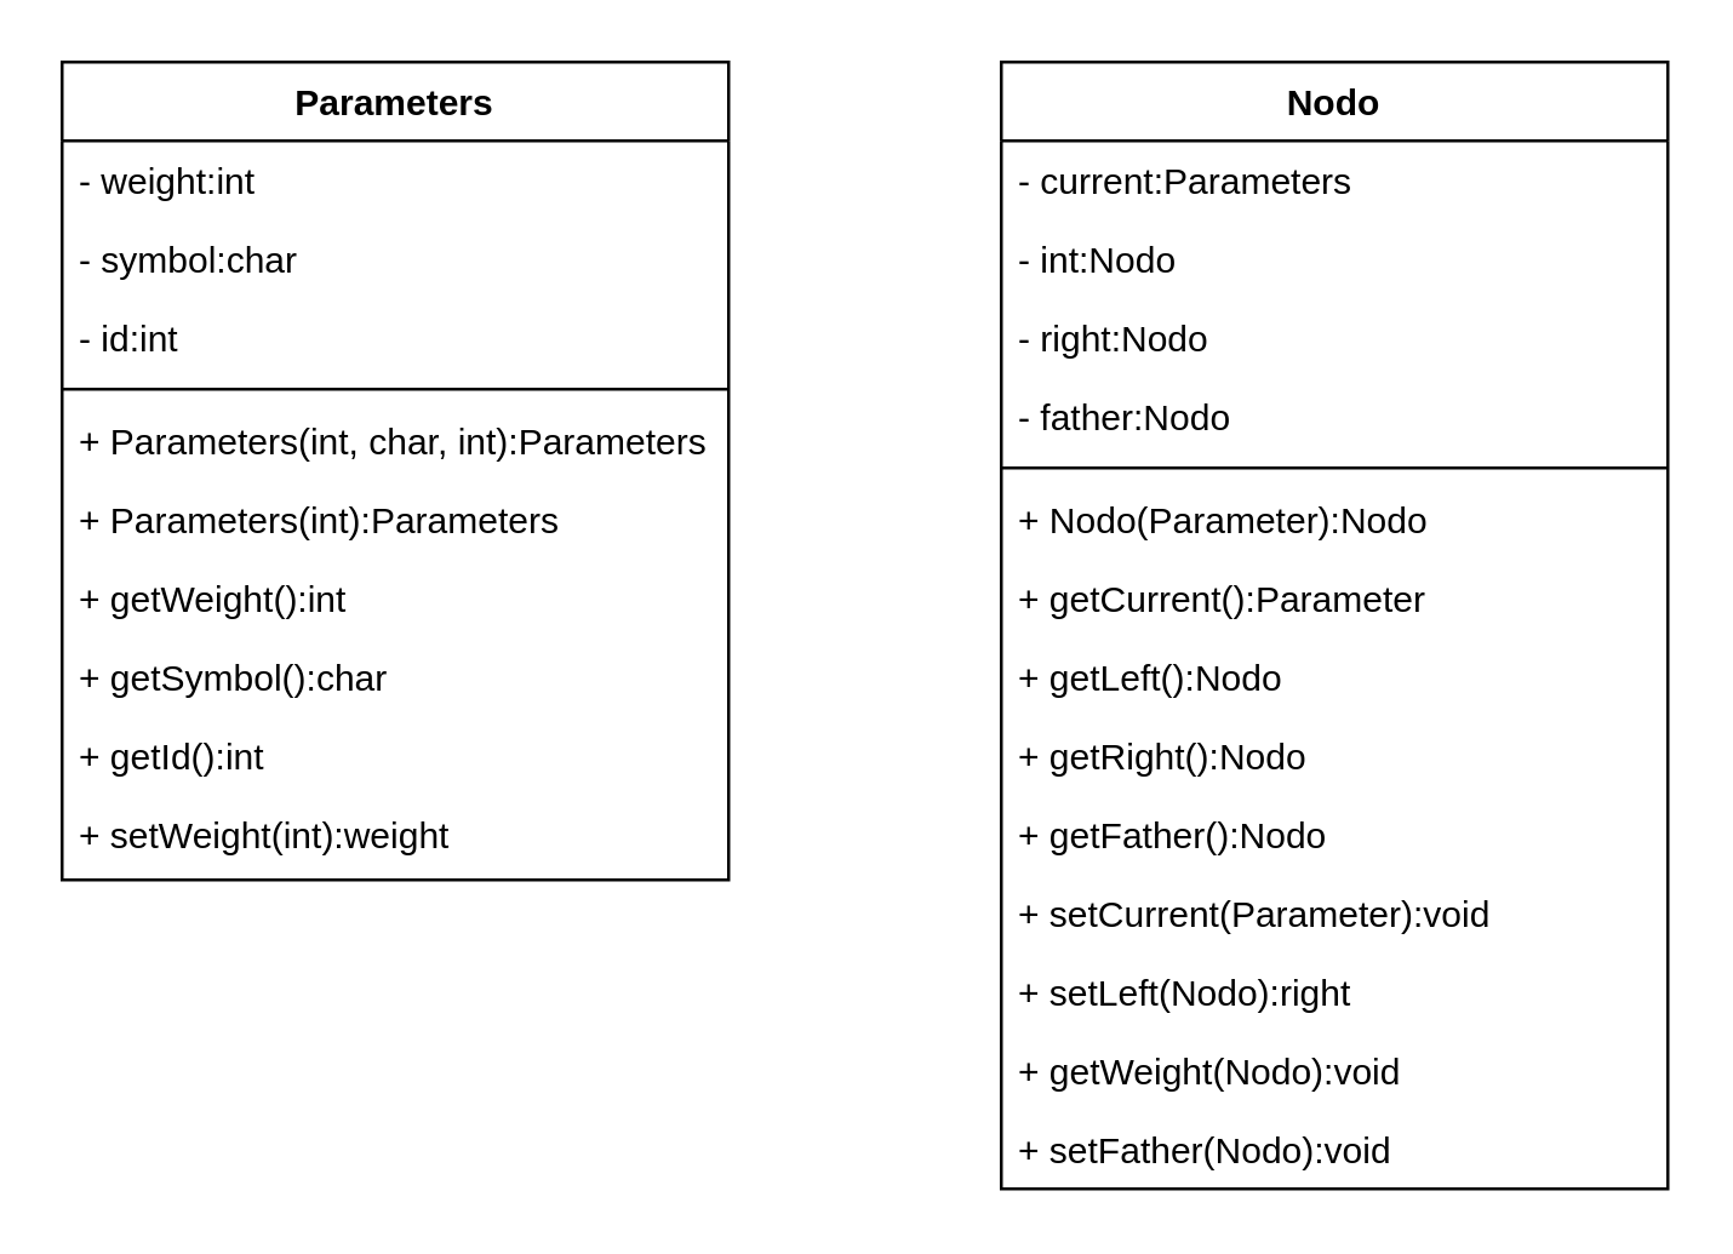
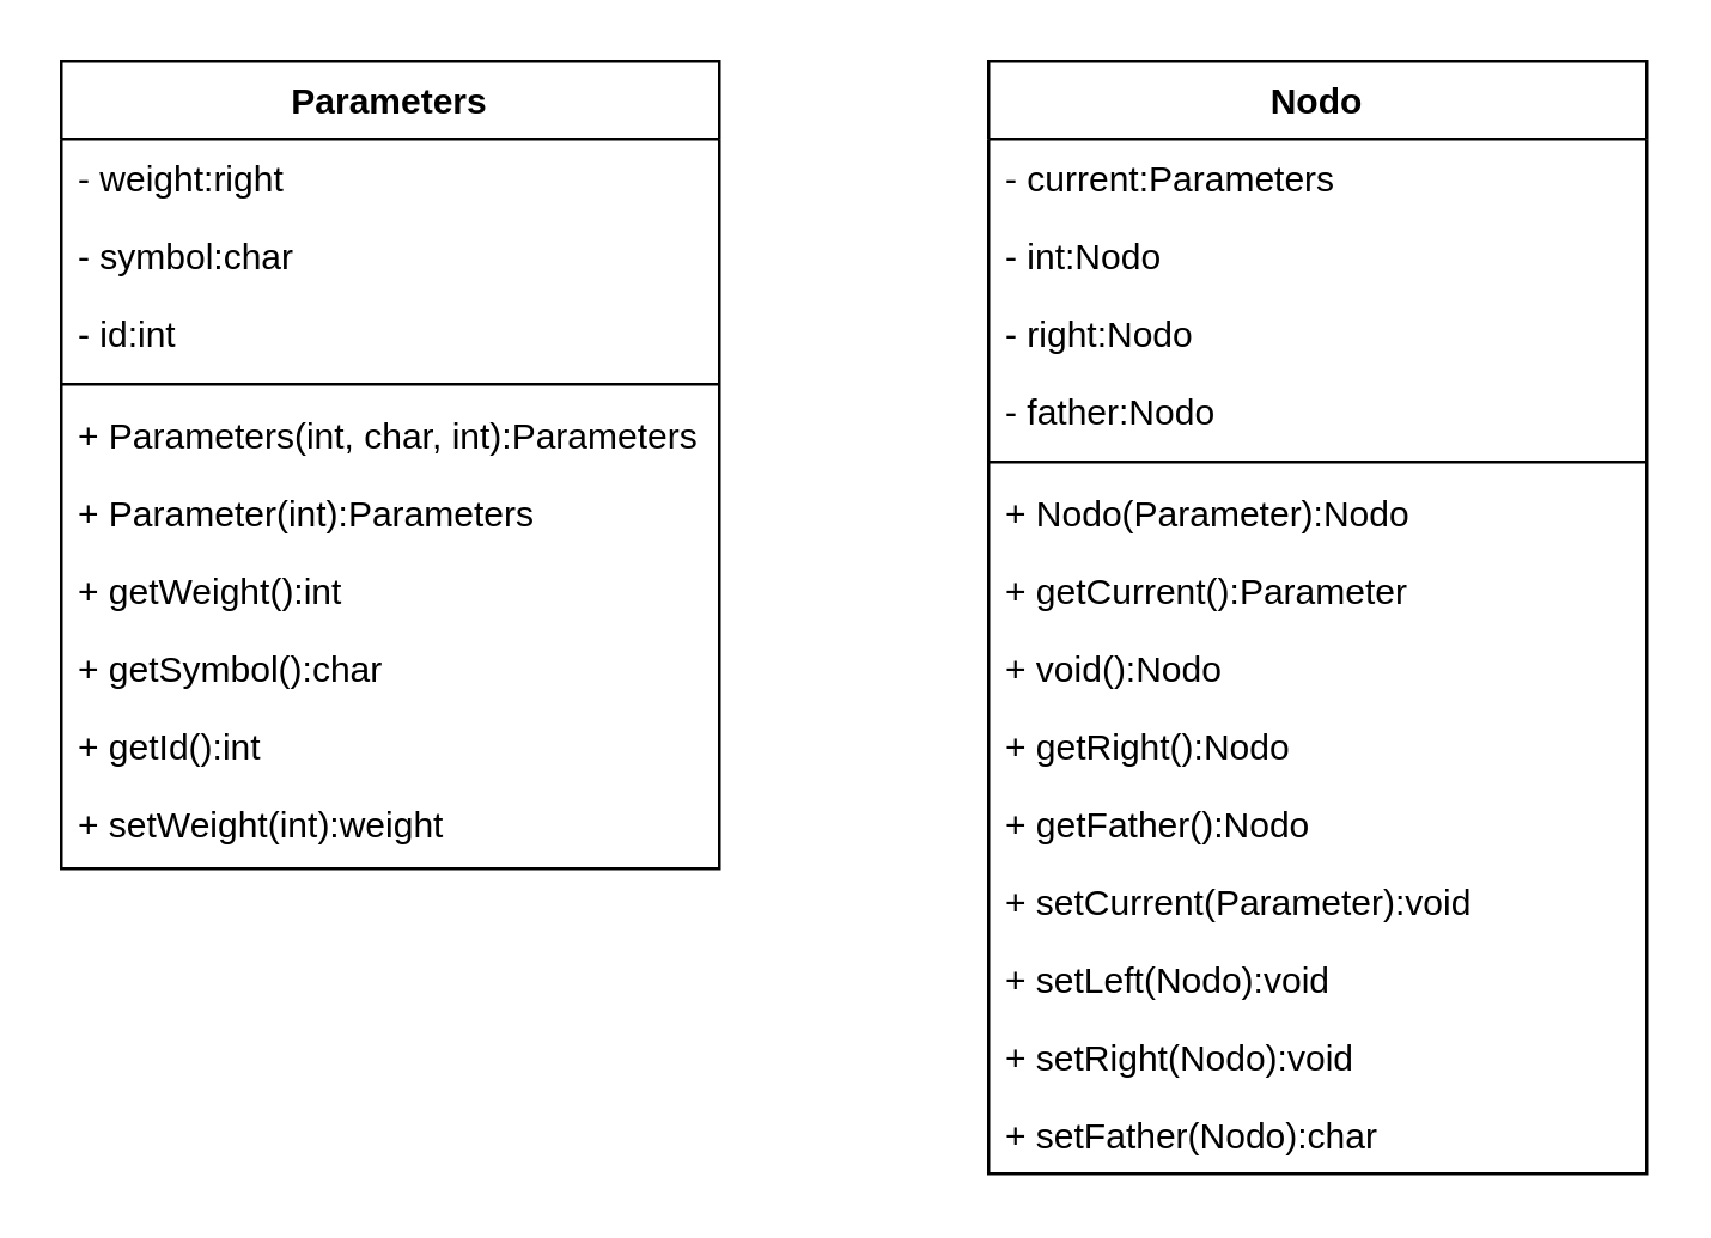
- <mxCell id="3" value="- weight:int" style="text;align=left;verticalAlign=top;spacingLeft=4;spacingRight=4;overflow=hidden;rotatable=0;points=[[0,0.5],[1,0.5]];portConstraint=eastwest;rounded=0;shadow=0;html=0;" vertex="1" parent="2"><mxGeometry y="26" width="220" height="26" as="geometry" /></mxCell>
+ <mxCell id="3" value="- weight:right" style="text;align=left;verticalAlign=top;spacingLeft=4;spacingRight=4;overflow=hidden;rotatable=0;points=[[0,0.5],[1,0.5]];portConstraint=eastwest;rounded=0;shadow=0;html=0;" vertex="1" parent="2"><mxGeometry y="26" width="220" height="26" as="geometry" /></mxCell>
- <mxCell id="8" value="+ Parameters(int):Parameters" style="text;align=left;verticalAlign=top;spacingLeft=4;spacingRight=4;overflow=hidden;rotatable=0;points=[[0,0.5],[1,0.5]];portConstraint=eastwest;" vertex="1" parent="2"><mxGeometry y="138" width="220" height="26" as="geometry" /></mxCell>
+ <mxCell id="8" value="+ Parameter(int):Parameters" style="text;align=left;verticalAlign=top;spacingLeft=4;spacingRight=4;overflow=hidden;rotatable=0;points=[[0,0.5],[1,0.5]];portConstraint=eastwest;" vertex="1" parent="2"><mxGeometry y="138" width="220" height="26" as="geometry" /></mxCell>
- <mxCell id="21" value="+ getLeft():Nodo" style="text;align=left;verticalAlign=top;spacingLeft=4;spacingRight=4;overflow=hidden;rotatable=0;points=[[0,0.5],[1,0.5]];portConstraint=eastwest;" vertex="1" parent="13"><mxGeometry y="190" width="220" height="26" as="geometry" /></mxCell>
+ <mxCell id="21" value="+ void():Nodo" style="text;align=left;verticalAlign=top;spacingLeft=4;spacingRight=4;overflow=hidden;rotatable=0;points=[[0,0.5],[1,0.5]];portConstraint=eastwest;" vertex="1" parent="13"><mxGeometry y="190" width="220" height="26" as="geometry" /></mxCell>
- <mxCell id="25" value="+ setLeft(Nodo):right" style="text;align=left;verticalAlign=top;spacingLeft=4;spacingRight=4;overflow=hidden;rotatable=0;points=[[0,0.5],[1,0.5]];portConstraint=eastwest;" vertex="1" parent="13"><mxGeometry y="294" width="220" height="26" as="geometry" /></mxCell>
+ <mxCell id="25" value="+ setLeft(Nodo):void" style="text;align=left;verticalAlign=top;spacingLeft=4;spacingRight=4;overflow=hidden;rotatable=0;points=[[0,0.5],[1,0.5]];portConstraint=eastwest;" vertex="1" parent="13"><mxGeometry y="294" width="220" height="26" as="geometry" /></mxCell>
- <mxCell id="26" value="+ getWeight(Nodo):void" style="text;align=left;verticalAlign=top;spacingLeft=4;spacingRight=4;overflow=hidden;rotatable=0;points=[[0,0.5],[1,0.5]];portConstraint=eastwest;" vertex="1" parent="13"><mxGeometry y="320" width="220" height="26" as="geometry" /></mxCell>
+ <mxCell id="26" value="+ setRight(Nodo):void" style="text;align=left;verticalAlign=top;spacingLeft=4;spacingRight=4;overflow=hidden;rotatable=0;points=[[0,0.5],[1,0.5]];portConstraint=eastwest;" vertex="1" parent="13"><mxGeometry y="320" width="220" height="26" as="geometry" /></mxCell>
- <mxCell id="27" value="+ setFather(Nodo):void" style="text;align=left;verticalAlign=top;spacingLeft=4;spacingRight=4;overflow=hidden;rotatable=0;points=[[0,0.5],[1,0.5]];portConstraint=eastwest;" vertex="1" parent="13"><mxGeometry y="346" width="220" height="26" as="geometry" /></mxCell>
+ <mxCell id="27" value="+ setFather(Nodo):char" style="text;align=left;verticalAlign=top;spacingLeft=4;spacingRight=4;overflow=hidden;rotatable=0;points=[[0,0.5],[1,0.5]];portConstraint=eastwest;" vertex="1" parent="13"><mxGeometry y="346" width="220" height="26" as="geometry" /></mxCell>
